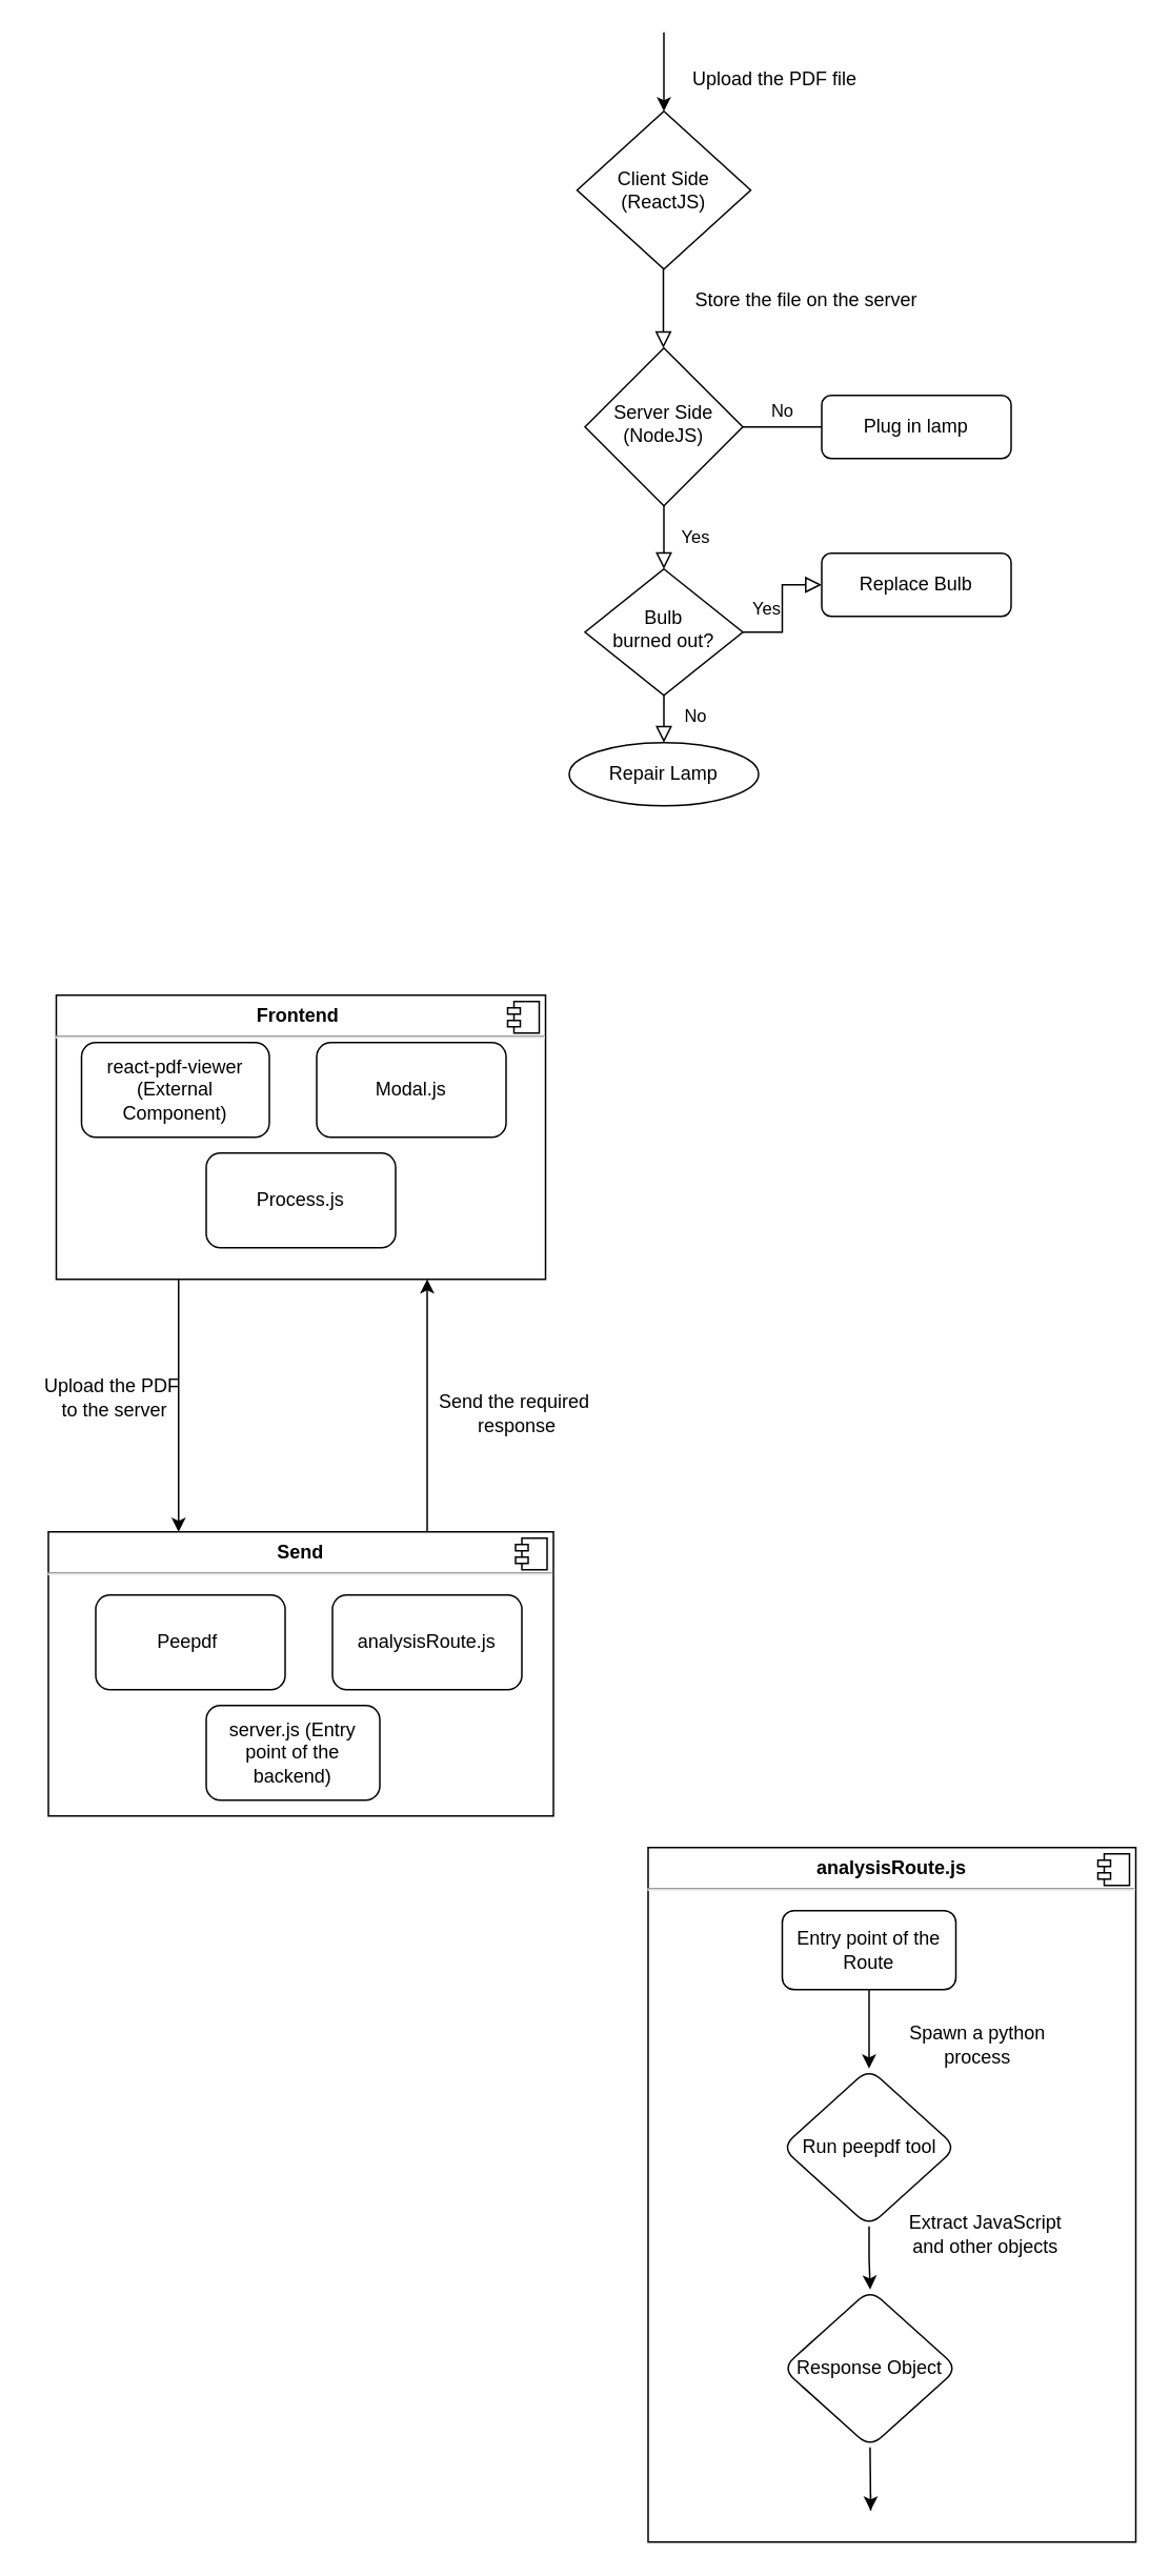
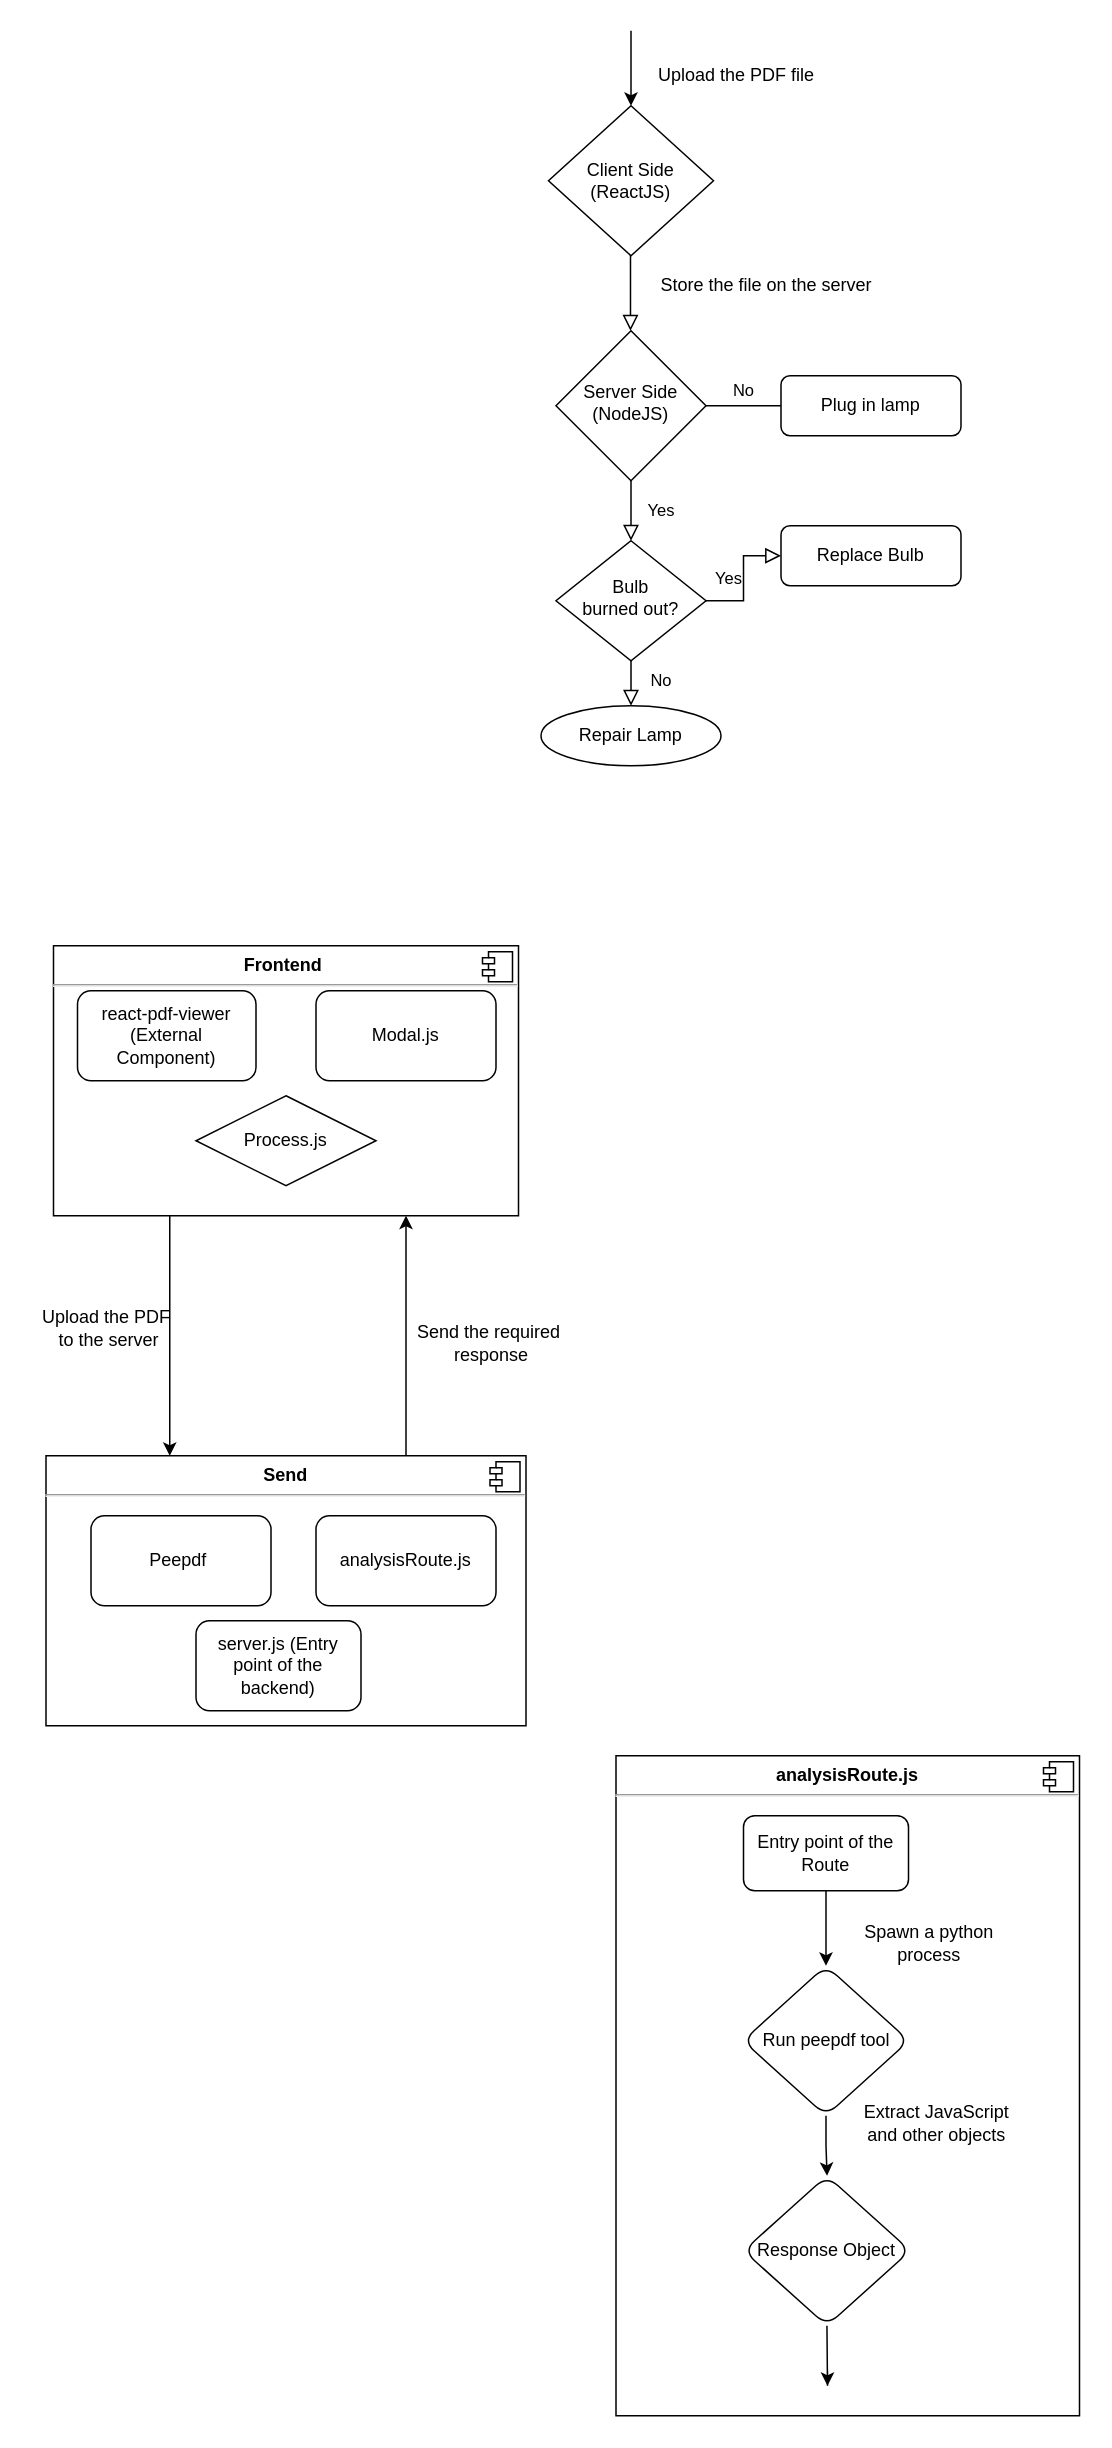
- <mxCell id="21" value="Modal.js" style="rounded=1;whiteSpace=wrap;html=1;" vertex="1" parent="1"><mxGeometry x="200" y="660" width="120" height="60" as="geometry" /></mxCell>
+ <mxCell id="21" value="Modal.js" style="rounded=1;whiteSpace=wrap;html=1;" vertex="1" parent="1"><mxGeometry x="210" y="660" width="120" height="60" as="geometry" /></mxCell>
- <mxCell id="22" value="Process.js" style="rounded=1;whiteSpace=wrap;html=1;" vertex="1" parent="1"><mxGeometry x="130" y="730" width="120" height="60" as="geometry" /></mxCell>
+ <mxCell id="22" value="Process.js" style="rhombus;whiteSpace=wrap;html=1;" vertex="1" parent="1"><mxGeometry x="130" y="730" width="120" height="60" as="geometry" /></mxCell>
